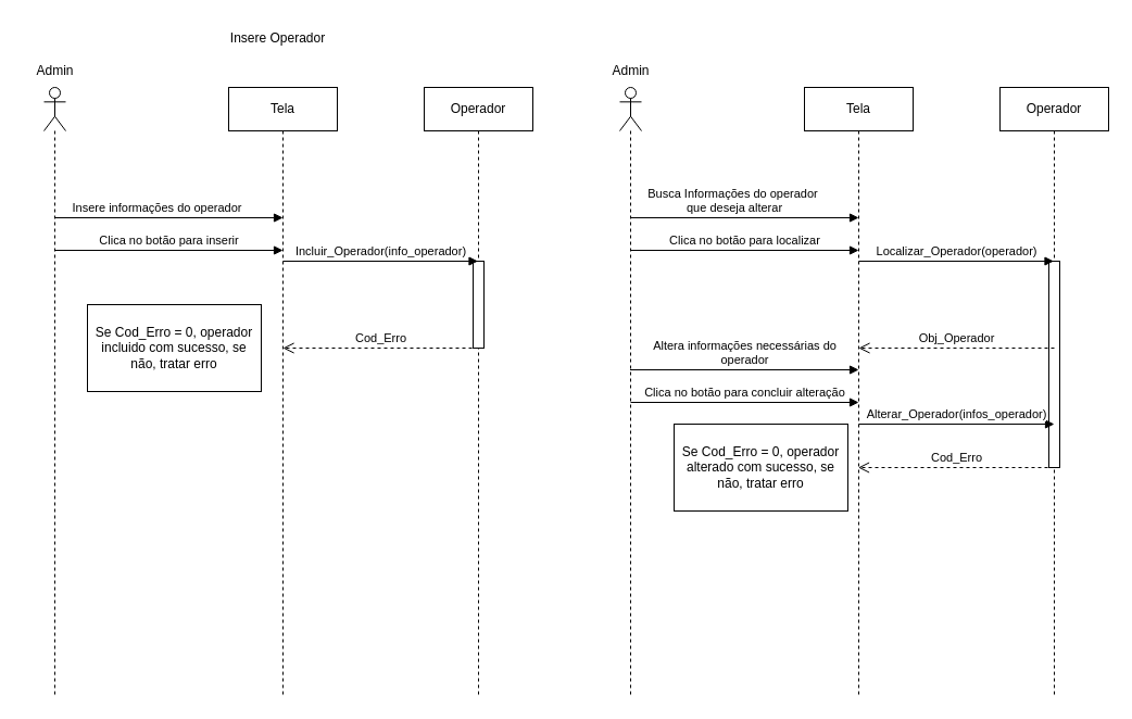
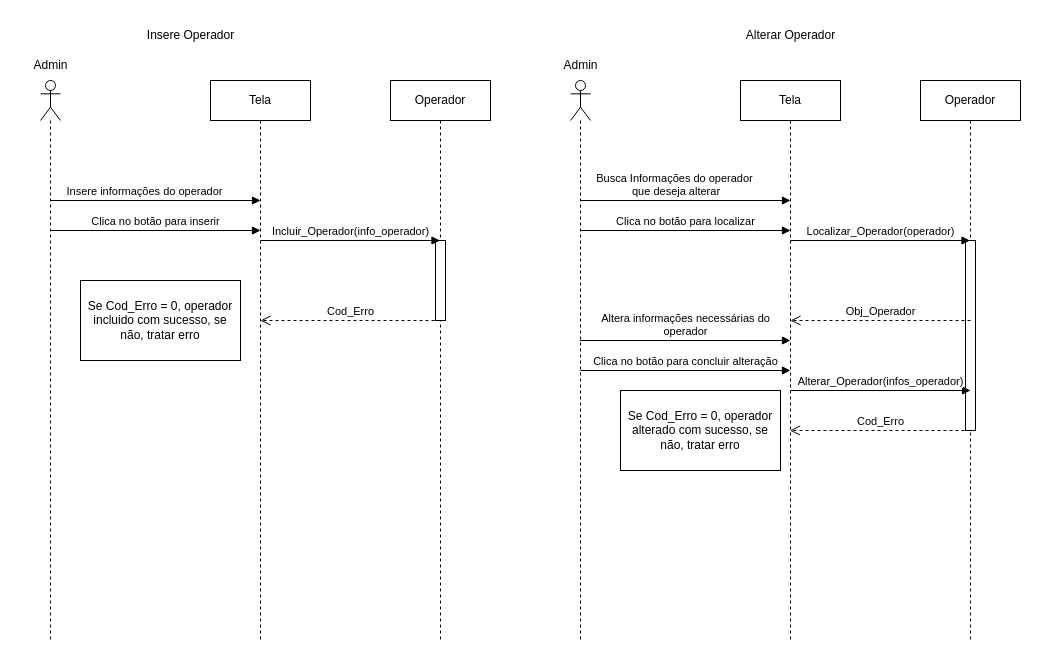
- <mxCell id="2" value="Insere Operador" style="text;html=1;align=center;verticalAlign=middle;resizable=0;points=[];autosize=1;strokeColor=none;fillColor=none;" vertex="1" parent="1"><mxGeometry x="200" y="20" width="110" height="30" as="geometry" /></mxCell>
+ <mxCell id="2" value="Insere Operador" style="text;html=1;align=center;verticalAlign=middle;resizable=0;points=[];autosize=1;strokeColor=none;fillColor=none;" vertex="1" parent="1"><mxGeometry x="135" y="20" width="110" height="30" as="geometry" /></mxCell>
+ <mxCell id="13" value="Alterar Operador" style="text;html=1;align=center;verticalAlign=middle;resizable=0;points=[];autosize=1;strokeColor=none;fillColor=none;" vertex="1" parent="1"><mxGeometry x="735" y="20" width="110" height="30" as="geometry" /></mxCell>
